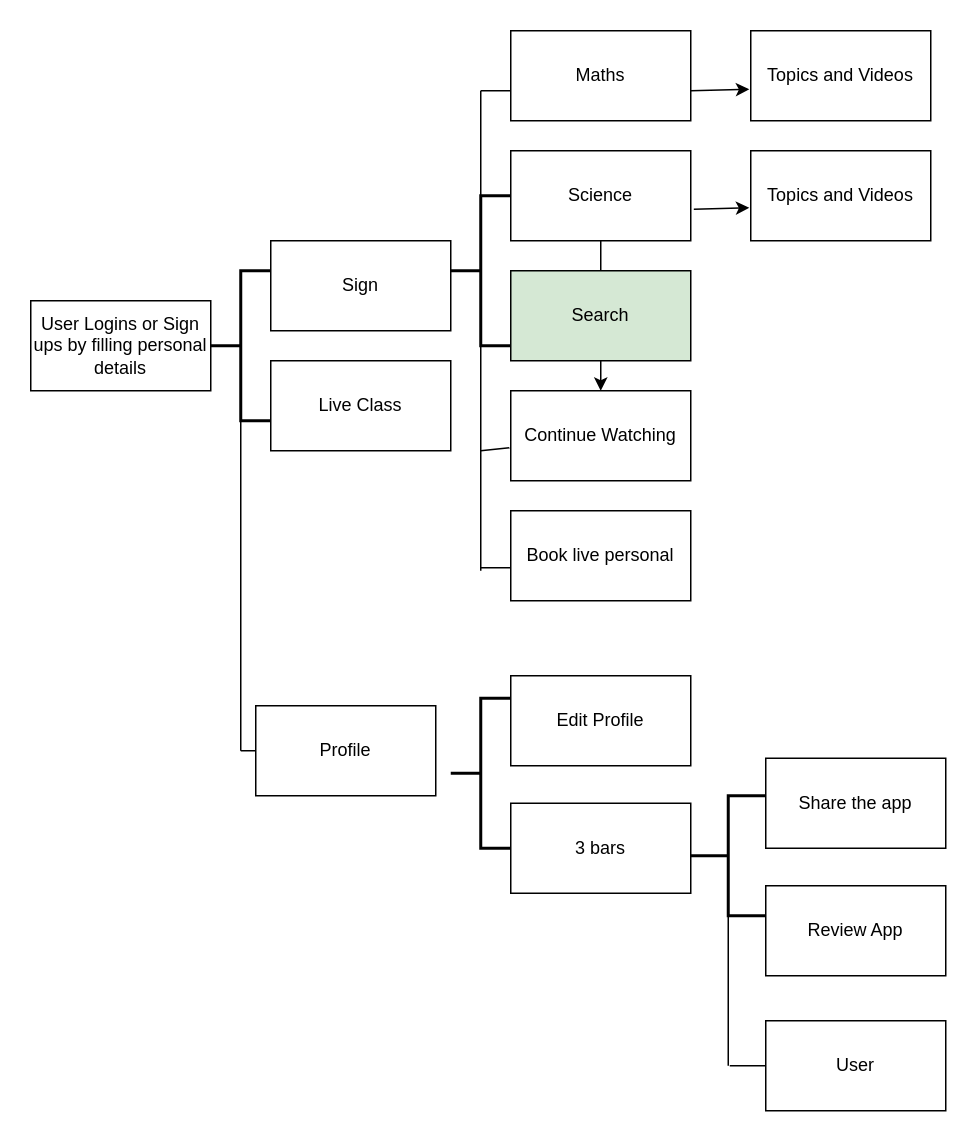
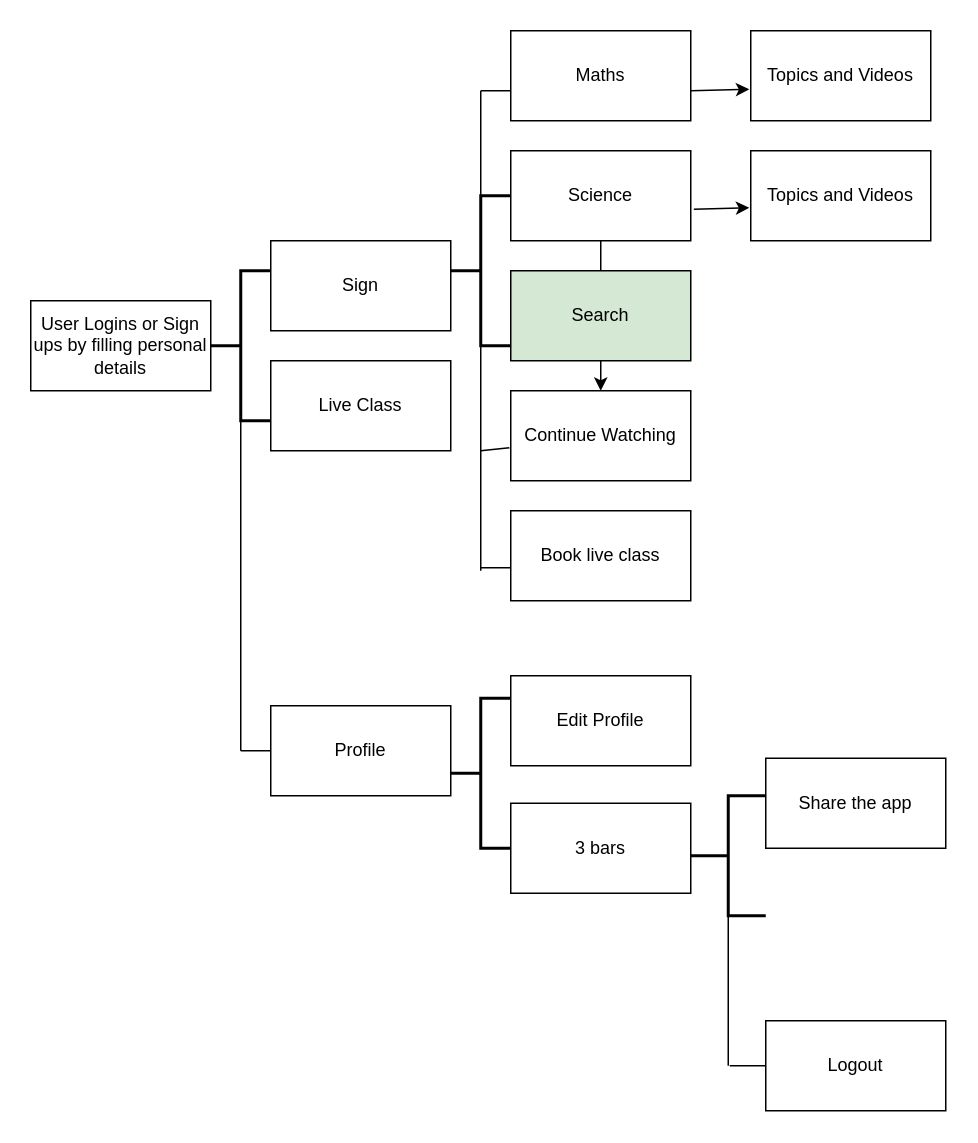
- <mxCell id="9" value="Book live personal" style="rounded=0;whiteSpace=wrap;html=1;" vertex="1" parent="1"><mxGeometry x="340" y="340" width="120" height="60" as="geometry" /></mxCell>
+ <mxCell id="9" value="Book live class" style="rounded=0;whiteSpace=wrap;html=1;" vertex="1" parent="1"><mxGeometry x="340" y="340" width="120" height="60" as="geometry" /></mxCell>
- <mxCell id="11" value="Profile" style="rounded=0;whiteSpace=wrap;html=1;" vertex="1" parent="1"><mxGeometry x="170" y="470" width="120" height="60" as="geometry" /></mxCell>
+ <mxCell id="11" value="Profile" style="rounded=0;whiteSpace=wrap;html=1;" vertex="1" parent="1"><mxGeometry x="180" y="470" width="120" height="60" as="geometry" /></mxCell>
- <mxCell id="15" value="Review App" style="rounded=0;whiteSpace=wrap;html=1;" vertex="1" parent="1"><mxGeometry x="510" y="590" width="120" height="60" as="geometry" /></mxCell>
- <mxCell id="16" value="User" style="rounded=0;whiteSpace=wrap;html=1;" vertex="1" parent="1"><mxGeometry x="510" y="680" width="120" height="60" as="geometry" /></mxCell>
+ <mxCell id="16" value="Logout" style="rounded=0;whiteSpace=wrap;html=1;" vertex="1" parent="1"><mxGeometry x="510" y="680" width="120" height="60" as="geometry" /></mxCell>
